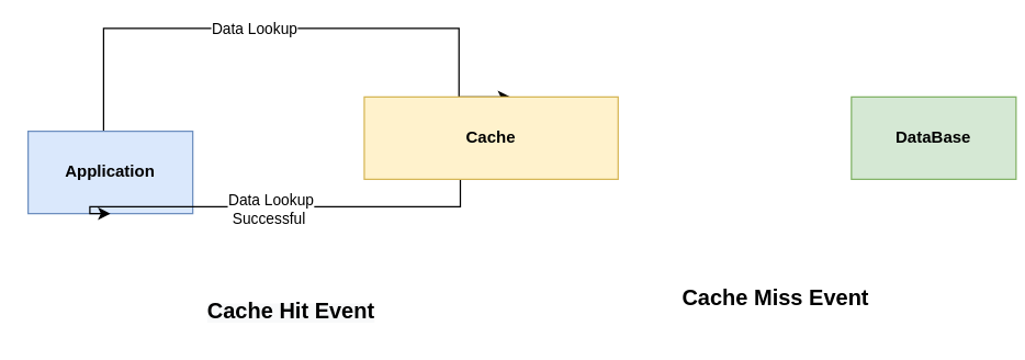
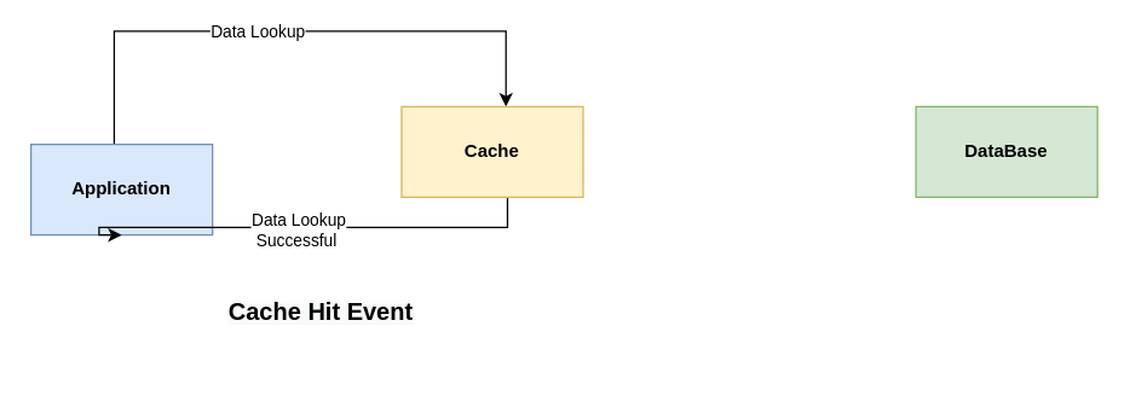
- <mxCell id="7" value="&lt;b&gt;Cache&lt;/b&gt;" style="rounded=0;whiteSpace=wrap;html=1;fillColor=#fff2cc;strokeColor=#d6b656;" vertex="1" parent="1"><mxGeometry x="265" y="70" width="185" height="60" as="geometry" /></mxCell>
+ <mxCell id="7" value="&lt;b&gt;Cache&lt;/b&gt;" style="rounded=0;whiteSpace=wrap;html=1;fillColor=#fff2cc;strokeColor=#d6b656;" vertex="1" parent="1"><mxGeometry x="265" y="70" width="120" height="60" as="geometry" /></mxCell>
- <mxCell id="8" value="&lt;b style=&quot;&quot;&gt;DataBase&lt;/b&gt;" style="rounded=0;whiteSpace=wrap;html=1;fillColor=#d5e8d4;strokeColor=#82b366;" vertex="1" parent="1"><mxGeometry x="620" y="70" width="120" height="60" as="geometry" /></mxCell>
+ <mxCell id="8" value="&lt;b style=&quot;&quot;&gt;DataBase&lt;/b&gt;" style="rounded=0;whiteSpace=wrap;html=1;fillColor=#d5e8d4;strokeColor=#82b366;" vertex="1" parent="1"><mxGeometry x="605" y="70" width="120" height="60" as="geometry" /></mxCell>
- <mxCell id="11" value="&lt;b style=&quot;text-align: center;&quot;&gt;&lt;font style=&quot;font-size: 16px;&quot;&gt;Cache Miss Event&lt;/font&gt;&lt;/b&gt;" style="text;whiteSpace=wrap;html=1;" vertex="1" parent="1"><mxGeometry x="495" y="200" width="170" height="30" as="geometry" /></mxCell>
- <mxCell id="9" value="&lt;b style=&quot;color: rgb(0, 0, 0); font-family: Helvetica; font-style: normal; font-variant-ligatures: normal; font-variant-caps: normal; letter-spacing: normal; orphans: 2; text-align: center; text-indent: 0px; text-transform: none; widows: 2; word-spacing: 0px; -webkit-text-stroke-width: 0px; background-color: rgb(248, 249, 250); text-decoration-thickness: initial; text-decoration-style: initial; text-decoration-color: initial;&quot;&gt;&lt;font style=&quot;font-size: 16px;&quot;&gt;Cache Hit Event&lt;/font&gt;&lt;/b&gt;" style="text;whiteSpace=wrap;html=1;" vertex="1" parent="1"><mxGeometry x="149" y="210" width="170" height="30" as="geometry" /></mxCell>
+ <mxCell id="9" value="&lt;b style=&quot;color: rgb(0, 0, 0); font-family: Helvetica; font-style: normal; font-variant-ligatures: normal; font-variant-caps: normal; letter-spacing: normal; orphans: 2; text-align: center; text-indent: 0px; text-transform: none; widows: 2; word-spacing: 0px; -webkit-text-stroke-width: 0px; background-color: rgb(248, 249, 250); text-decoration-thickness: initial; text-decoration-style: initial; text-decoration-color: initial;&quot;&gt;&lt;font style=&quot;font-size: 16px;&quot;&gt;Cache Hit Event&lt;/font&gt;&lt;/b&gt;" style="text;whiteSpace=wrap;html=1;" vertex="1" parent="1"><mxGeometry x="149" y="190" width="170" height="30" as="geometry" /></mxCell>
